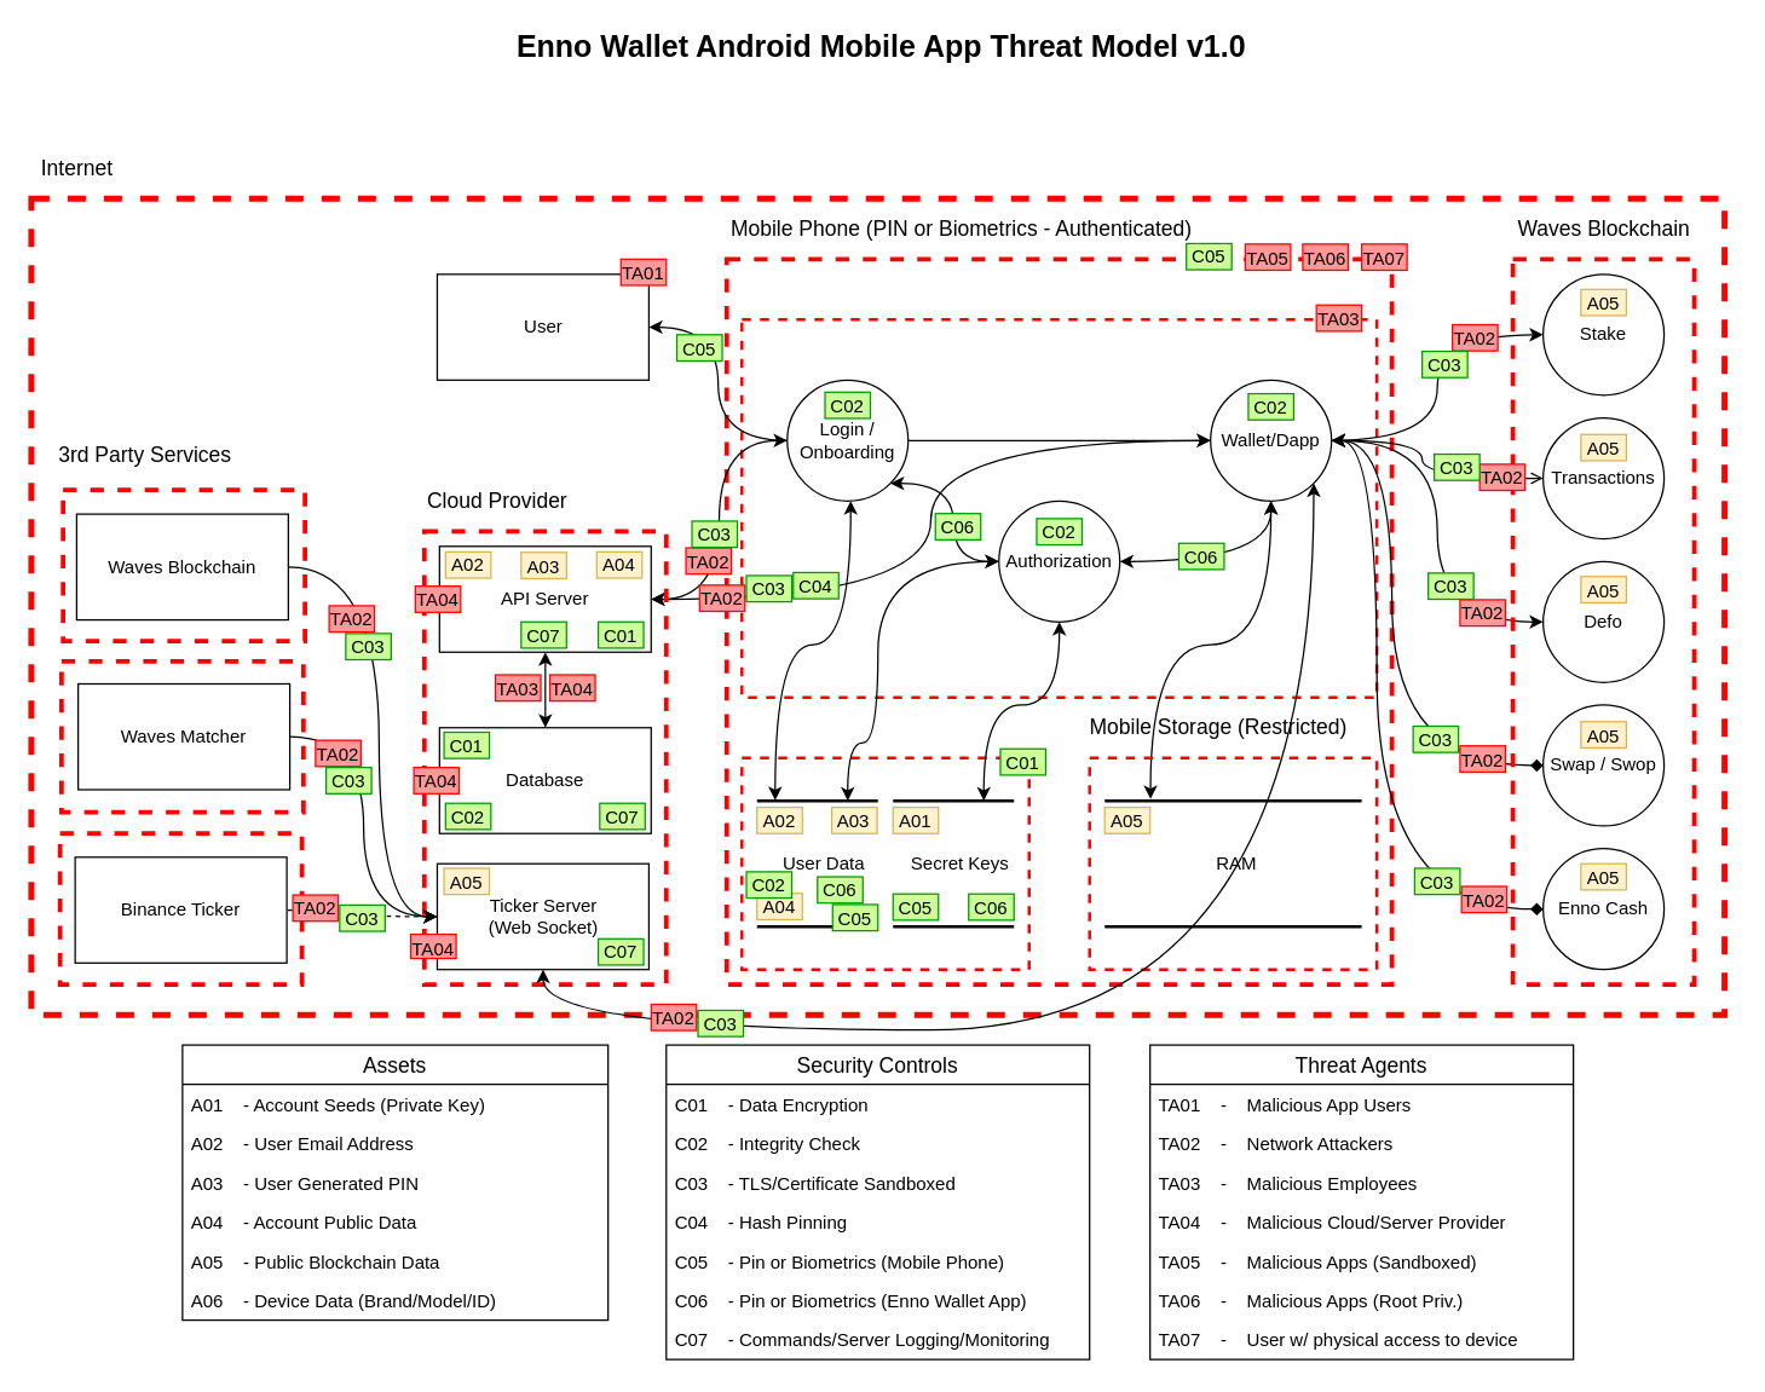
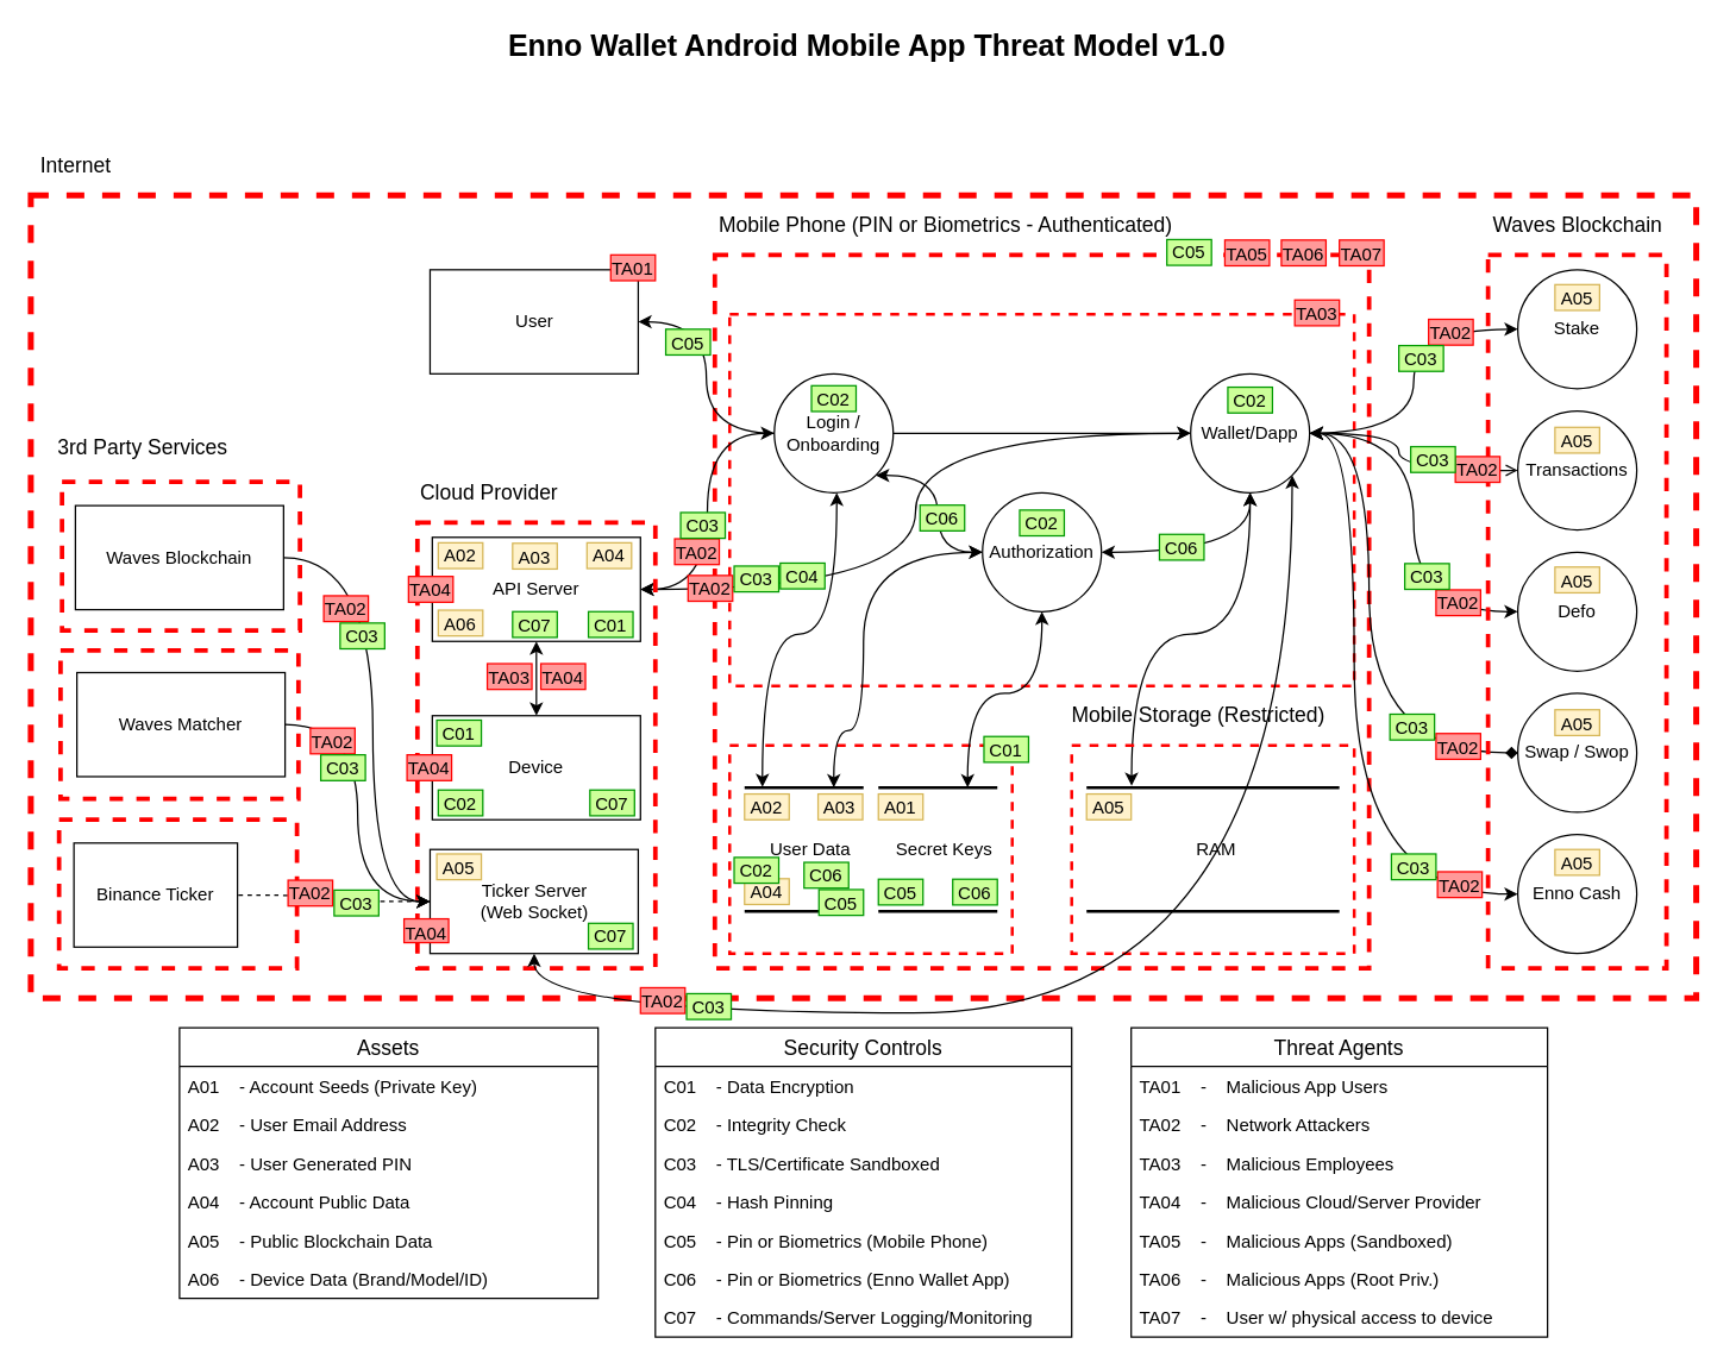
+ <mxCell id="80" value="A06" style="text;html=1;strokeColor=#d6b656;fillColor=#fff2cc;align=center;verticalAlign=middle;whiteSpace=wrap;overflow=hidden;" parent="72" vertex="1"><mxGeometry x="17" y="89" width="30" height="17.33" as="geometry" /></mxCell>
- <mxCell id="73" value="Database" style="rounded=0;whiteSpace=wrap;html=1;strokeColor=#000000;fillColor=none;" parent="72" vertex="1"><mxGeometry x="13" y="160" width="140" height="70" as="geometry" /></mxCell>
+ <mxCell id="73" value="Device" style="rounded=0;whiteSpace=wrap;html=1;strokeColor=#000000;fillColor=none;" parent="72" vertex="1"><mxGeometry x="13" y="160" width="140" height="70" as="geometry" /></mxCell>
- <mxCell id="40" style="edgeStyle=orthogonalEdgeStyle;curved=1;rounded=0;orthogonalLoop=1;jettySize=auto;html=1;entryX=0;entryY=0.5;entryDx=0;entryDy=0;startArrow=classic;startFill=1;endArrow=diamond;" parent="1" source="44" target="57" edge="1"><mxGeometry relative="1" as="geometry"><Array as="points"><mxPoint x="910" y="291" /><mxPoint x="910" y="601" /></Array></mxGeometry></mxCell>
+ <mxCell id="40" style="edgeStyle=orthogonalEdgeStyle;curved=1;rounded=0;orthogonalLoop=1;jettySize=auto;html=1;entryX=0;entryY=0.5;entryDx=0;entryDy=0;startArrow=classic;startFill=1;" parent="1" source="44" target="57" edge="1"><mxGeometry relative="1" as="geometry"><Array as="points"><mxPoint x="910" y="291" /><mxPoint x="910" y="601" /></Array></mxGeometry></mxCell>
- <mxCell id="112" value="Binance Ticker" style="rounded=0;whiteSpace=wrap;html=1;strokeColor=#000000;fillColor=none;" parent="1" vertex="1"><mxGeometry x="49" y="566.67" width="140" height="70" as="geometry" /></mxCell>
+ <mxCell id="112" value="Binance Ticker" style="rounded=0;whiteSpace=wrap;html=1;strokeColor=#000000;fillColor=none;" parent="1" vertex="1"><mxGeometry x="49" y="566.67" width="110" height="70" as="geometry" /></mxCell>
